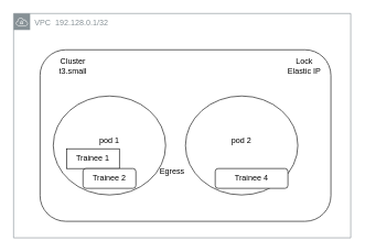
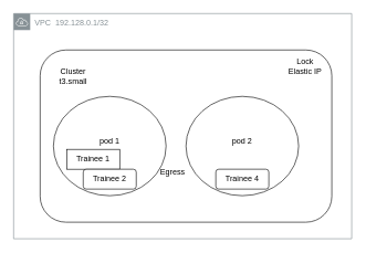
- <mxCell id="4" value="Cluster t3.small" style="text;html=1;align=center;verticalAlign=middle;whiteSpace=wrap;rounded=0;" vertex="1" parent="1"><mxGeometry x="80" y="85" width="60" height="30" as="geometry" /></mxCell>
+ <mxCell id="4" value="Cluster t3.small" style="text;html=1;align=center;verticalAlign=middle;whiteSpace=wrap;rounded=0;" vertex="1" parent="1"><mxGeometry x="80" y="100" width="60" height="30" as="geometry" /></mxCell>
- <mxCell id="9" value="Trainee 4" style="rounded=1;whiteSpace=wrap;html=1;" vertex="1" parent="1"><mxGeometry x="325" y="255" width="110" height="30" as="geometry" /></mxCell>
+ <mxCell id="9" value="Trainee 4" style="rounded=1;whiteSpace=wrap;html=1;" vertex="1" parent="1"><mxGeometry x="325" y="255" width="80" height="30" as="geometry" /></mxCell>
